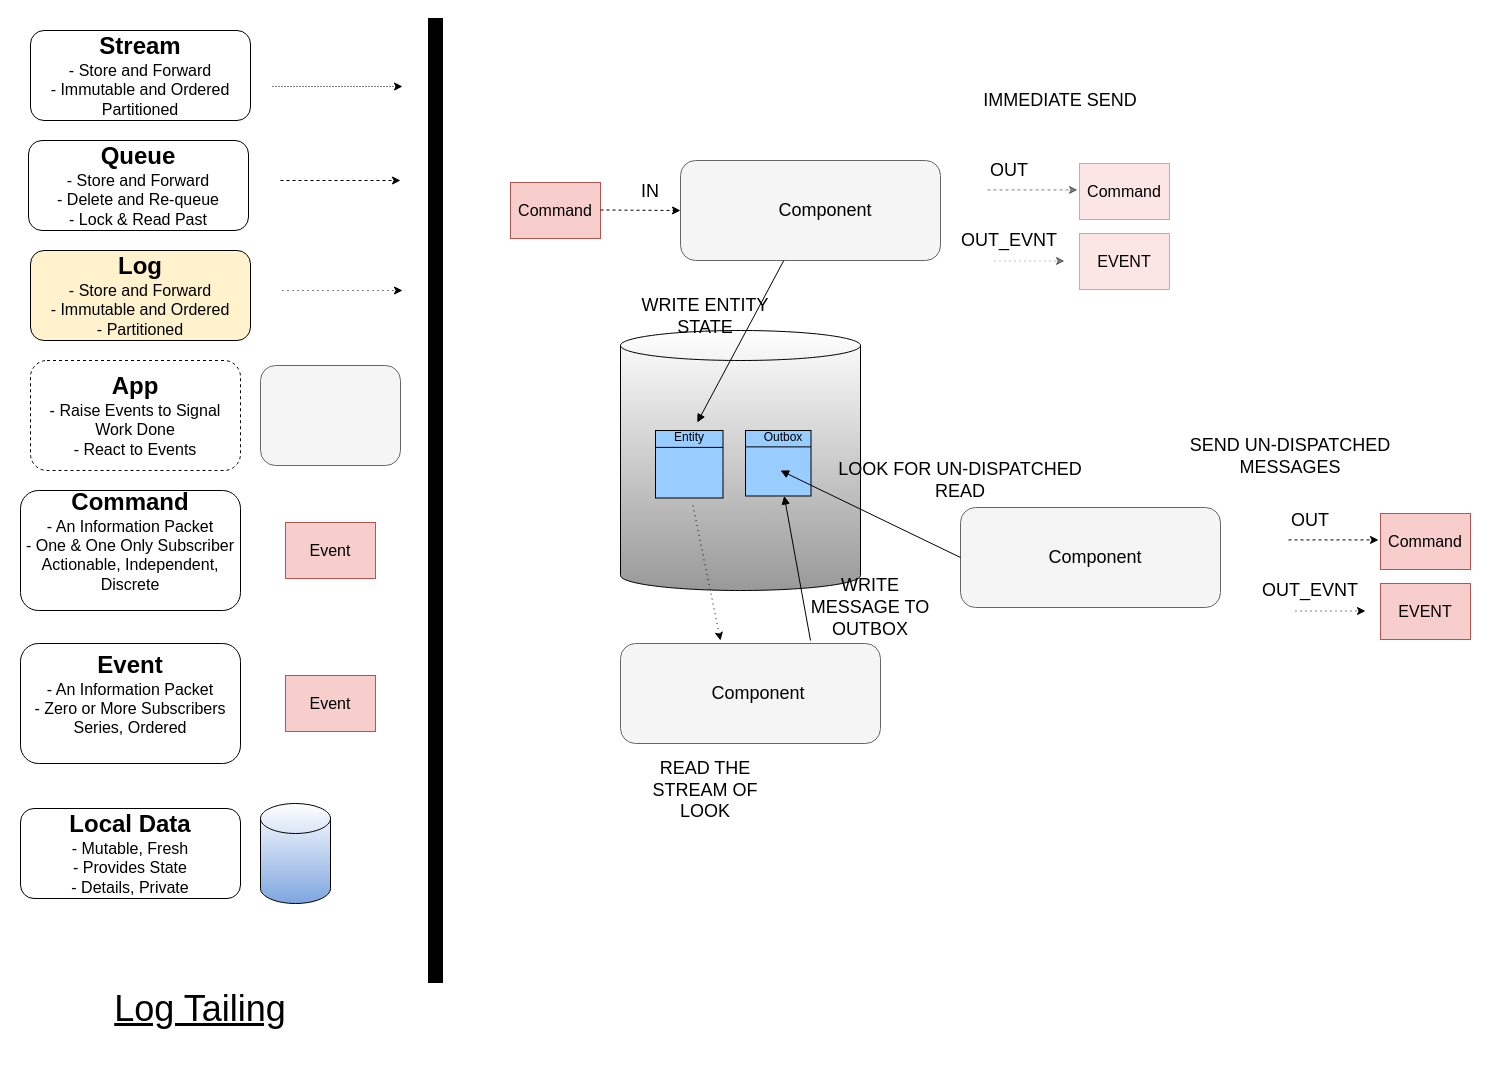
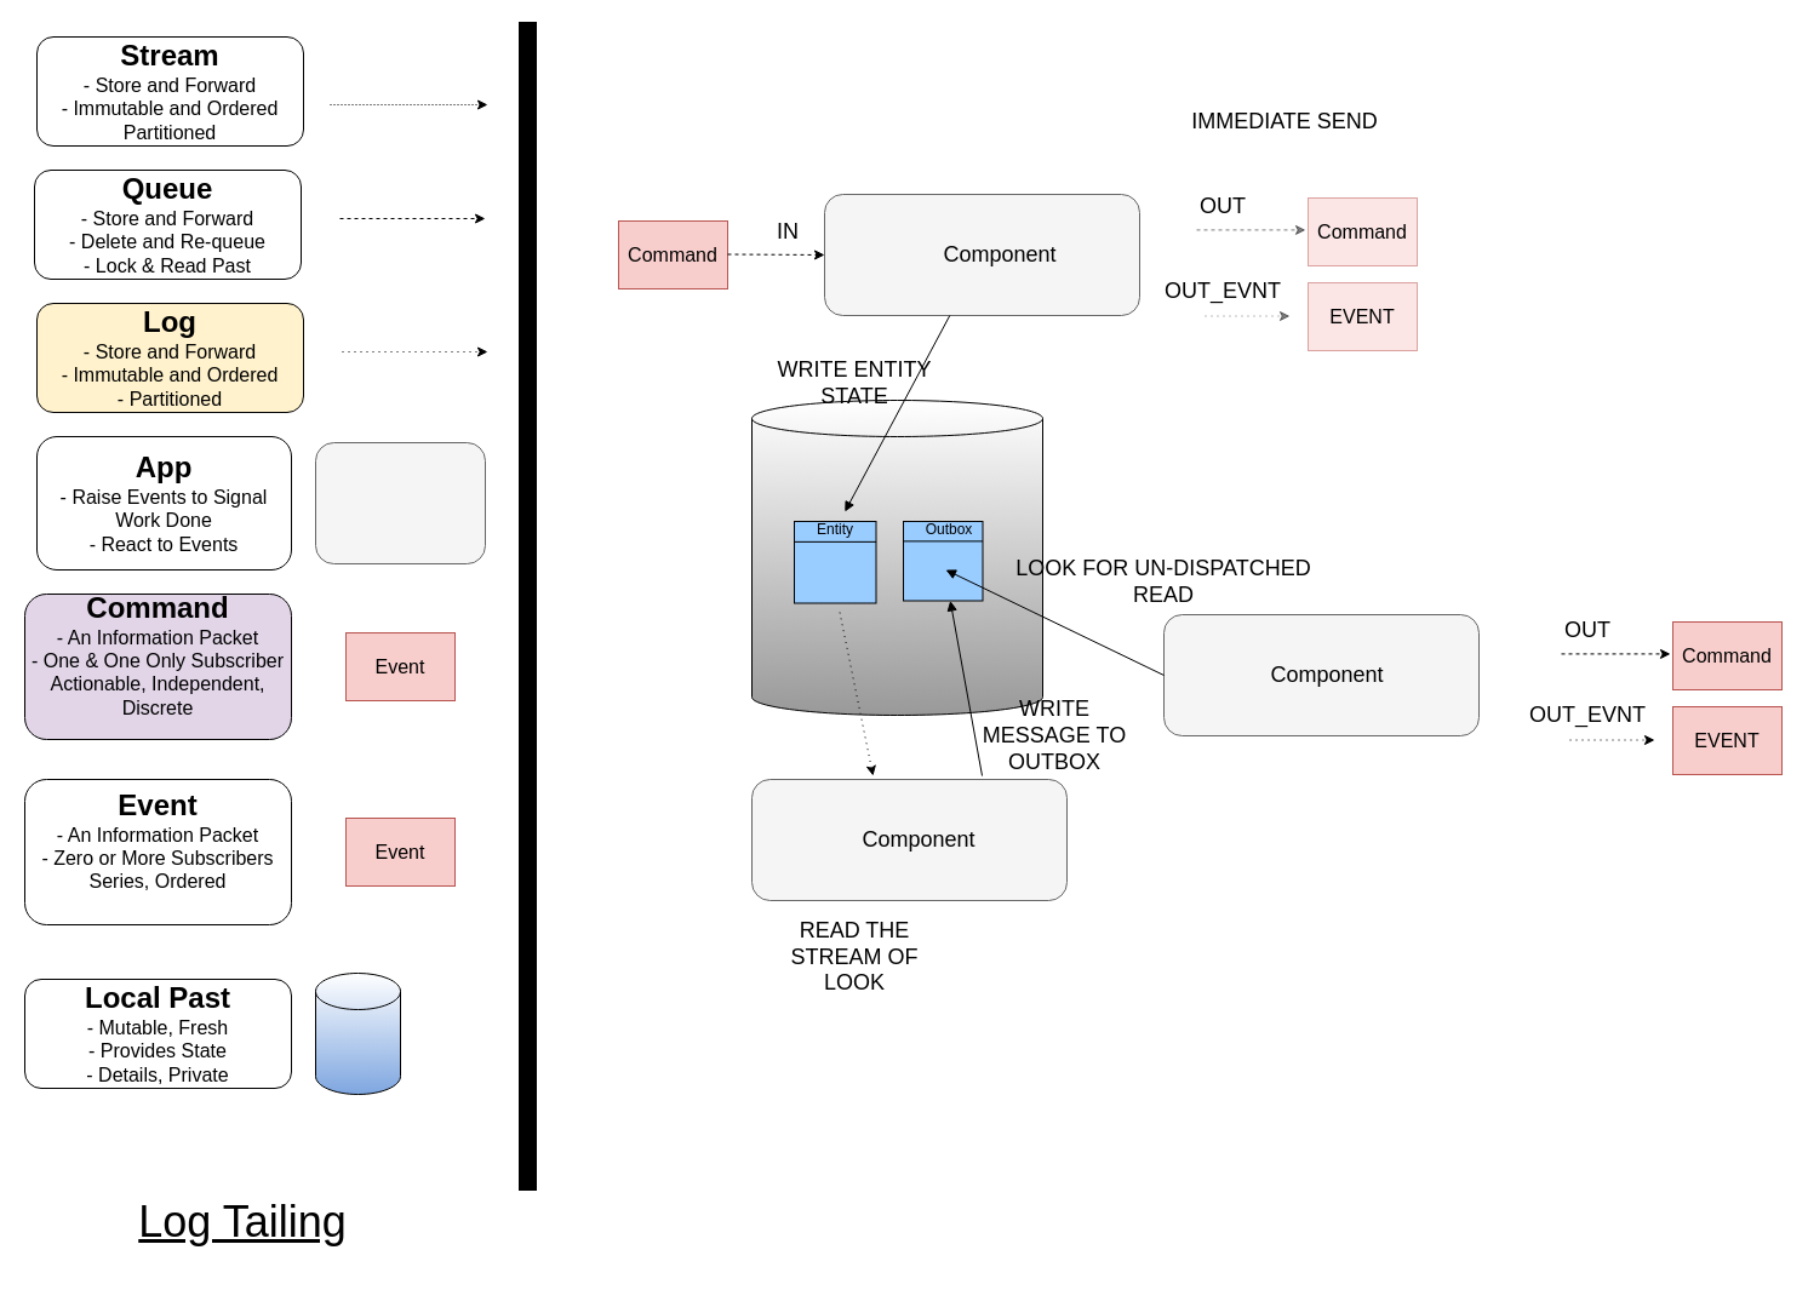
- <mxCell id="19" value="&lt;font style=&quot;&quot;&gt;&lt;span style=&quot;font-size: 24px;&quot;&gt;&lt;b&gt;App&lt;br&gt;&lt;/b&gt;&lt;/span&gt;&lt;span style=&quot;font-size: 16px;&quot;&gt;- &lt;/span&gt;&lt;span style=&quot;font-size: 16px;&quot;&gt;Raise Events to Signal Work Done&lt;br&gt;- React to Events&lt;br&gt;&lt;/span&gt;&lt;/font&gt;" style="rounded=1;whiteSpace=wrap;html=1;dashed=1;" parent="1" vertex="1"><mxGeometry x="30" y="360" width="210" height="110" as="geometry" /></mxCell>
+ <mxCell id="19" value="&lt;font style=&quot;&quot;&gt;&lt;span style=&quot;font-size: 24px;&quot;&gt;&lt;b&gt;App&lt;br&gt;&lt;/b&gt;&lt;/span&gt;&lt;span style=&quot;font-size: 16px;&quot;&gt;- &lt;/span&gt;&lt;span style=&quot;font-size: 16px;&quot;&gt;Raise Events to Signal Work Done&lt;br&gt;- React to Events&lt;br&gt;&lt;/span&gt;&lt;/font&gt;" style="rounded=1;whiteSpace=wrap;html=1;" parent="1" vertex="1"><mxGeometry x="30" y="360" width="210" height="110" as="geometry" /></mxCell>
- <mxCell id="48" value="&lt;font style=&quot;font-size: 18px&quot;&gt;SEND UN-DISPATCHED MESSAGES&lt;br&gt;&lt;/font&gt;" style="text;html=1;strokeColor=none;fillColor=none;align=center;verticalAlign=middle;whiteSpace=wrap;rounded=0;" parent="1" vertex="1"><mxGeometry x="1160" y="415.5" width="260" height="80" as="geometry" /></mxCell>
- <mxCell id="22" value="&lt;font style=&quot;&quot;&gt;&lt;span style=&quot;font-size: 24px;&quot;&gt;&lt;b&gt;Command&lt;br&gt;&lt;/b&gt;&lt;/span&gt;&lt;span style=&quot;font-size: 16px;&quot;&gt;- An Information Packet&lt;br&gt;&lt;/span&gt;&lt;span style=&quot;font-size: 16px;&quot;&gt;- One &amp;amp; One Only Subscriber&lt;br&gt;Actionable, Independent, Discrete&lt;br&gt;&lt;br&gt;&lt;/span&gt;&lt;/font&gt;" style="rounded=1;whiteSpace=wrap;html=1;" parent="1" vertex="1"><mxGeometry x="20" y="490" width="220" height="120" as="geometry" /></mxCell>
+ <mxCell id="22" value="&lt;font style=&quot;&quot;&gt;&lt;span style=&quot;font-size: 24px;&quot;&gt;&lt;b&gt;Command&lt;br&gt;&lt;/b&gt;&lt;/span&gt;&lt;span style=&quot;font-size: 16px;&quot;&gt;- An Information Packet&lt;br&gt;&lt;/span&gt;&lt;span style=&quot;font-size: 16px;&quot;&gt;- One &amp;amp; One Only Subscriber&lt;br&gt;Actionable, Independent, Discrete&lt;br&gt;&lt;br&gt;&lt;/span&gt;&lt;/font&gt;" style="rounded=1;whiteSpace=wrap;html=1;fillColor=#e1d5e7;" parent="1" vertex="1"><mxGeometry x="20" y="490" width="220" height="120" as="geometry" /></mxCell>
- <mxCell id="24" value="&lt;font style=&quot;&quot;&gt;&lt;font style=&quot;font-size: 24px;&quot;&gt;&lt;b&gt;Local Data&lt;/b&gt;&lt;/font&gt;&lt;br&gt;&lt;span style=&quot;font-size: 16px;&quot;&gt;- Mutable, Fresh&lt;br&gt;&lt;/span&gt;&lt;span style=&quot;font-size: 16px;&quot;&gt;- Provides State&lt;br&gt;- Details, Private&lt;br&gt;&lt;/span&gt;&lt;/font&gt;" style="rounded=1;whiteSpace=wrap;html=1;" parent="1" vertex="1"><mxGeometry x="20" y="808" width="220" height="90" as="geometry" /></mxCell>
+ <mxCell id="24" value="&lt;font style=&quot;&quot;&gt;&lt;font style=&quot;font-size: 24px;&quot;&gt;&lt;b&gt;Local Past&lt;/b&gt;&lt;/font&gt;&lt;br&gt;&lt;span style=&quot;font-size: 16px;&quot;&gt;- Mutable, Fresh&lt;br&gt;&lt;/span&gt;&lt;span style=&quot;font-size: 16px;&quot;&gt;- Provides State&lt;br&gt;- Details, Private&lt;br&gt;&lt;/span&gt;&lt;/font&gt;" style="rounded=1;whiteSpace=wrap;html=1;" parent="1" vertex="1"><mxGeometry x="20" y="808" width="220" height="90" as="geometry" /></mxCell>
